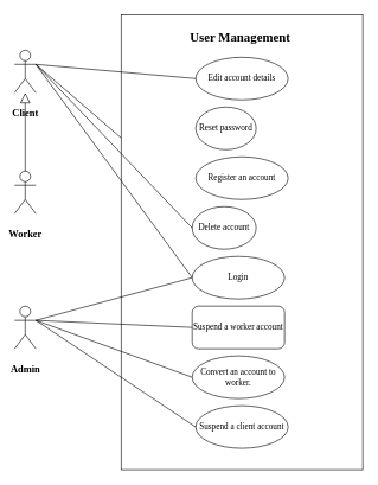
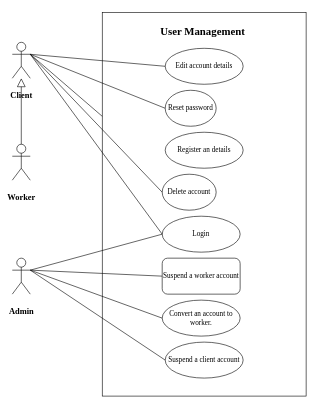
+ <mxCell id="15" value="" style="endArrow=none;endFill=0;endSize=12;html=1;fontFamily=Times New Roman;exitX=1;exitY=0.333;exitDx=0;exitDy=0;exitPerimeter=0;entryX=0;entryY=0.5;entryDx=0;entryDy=0;" edge="1" parent="1" source="3" target="7"><mxGeometry width="160" relative="1" as="geometry"><mxPoint x="60" y="100" as="sourcePoint" /><mxPoint x="285" y="120" as="targetPoint" /></mxGeometry></mxCell>
- <mxCell id="6" value="Register an account" style="ellipse;whiteSpace=wrap;html=1;fontFamily=Times New Roman;" vertex="1" parent="1"><mxGeometry x="275" y="220" width="130" height="60" as="geometry" /></mxCell>
+ <mxCell id="6" value="Register an details" style="ellipse;whiteSpace=wrap;html=1;fontFamily=Times New Roman;" vertex="1" parent="1"><mxGeometry x="275" y="220" width="130" height="60" as="geometry" /></mxCell>
